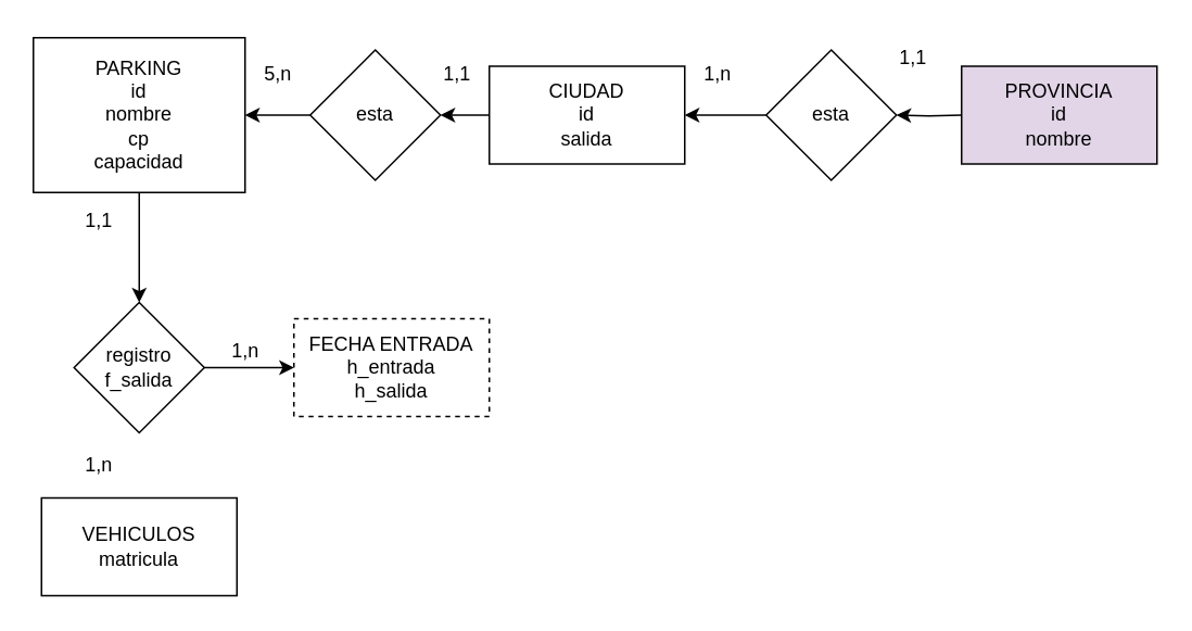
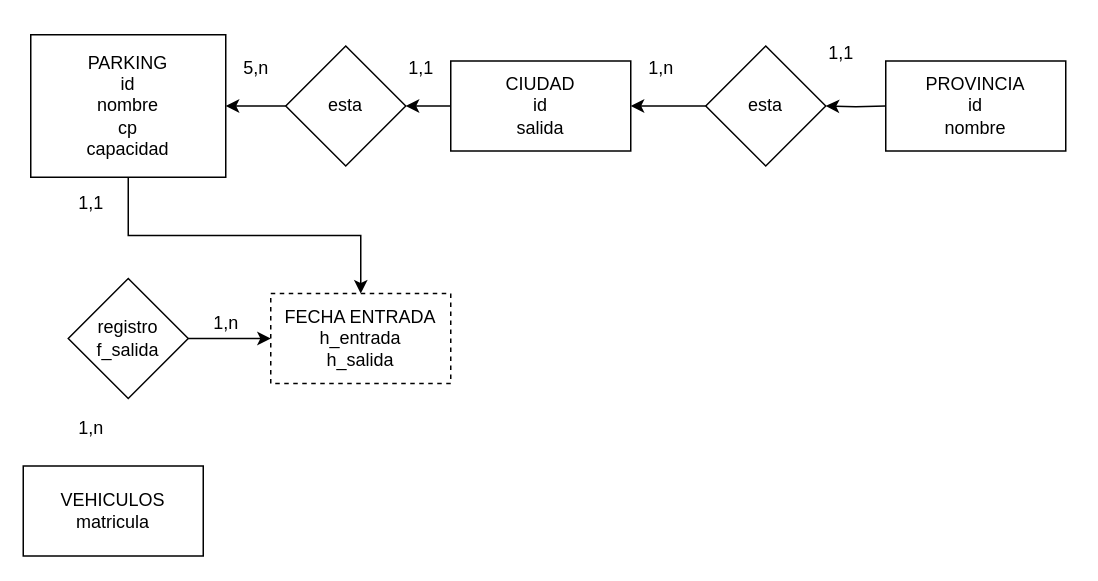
- <mxCell id="7" value="PROVINCIA&lt;br&gt;id&lt;br&gt;nombre" style="whiteSpace=wrap;html=1;fillColor=#e1d5e7;" vertex="1" parent="1"><mxGeometry x="590" y="40" width="120" height="60" as="geometry" /></mxCell>
+ <mxCell id="7" value="PROVINCIA&lt;br&gt;id&lt;br&gt;nombre" style="whiteSpace=wrap;html=1;" vertex="1" parent="1"><mxGeometry x="590" y="40" width="120" height="60" as="geometry" /></mxCell>
- <mxCell id="2" style="edgeStyle=orthogonalEdgeStyle;rounded=0;orthogonalLoop=1;jettySize=auto;html=1;exitX=0.5;exitY=1;exitDx=0;exitDy=0;entryX=0.5;entryY=0;entryDx=0;entryDy=0;" edge="1" parent="1" source="3" target="14"><mxGeometry relative="1" as="geometry" /></mxCell>
+ <mxCell id="2" style="edgeStyle=orthogonalEdgeStyle;rounded=0;orthogonalLoop=1;jettySize=auto;html=1;exitX=0.5;exitY=1;exitDx=0;exitDy=0;" edge="1" parent="1" source="3" target="21"><mxGeometry relative="1" as="geometry" /></mxCell>
- <mxCell id="8" value="VEHICULOS&lt;br&gt;matricula" style="rounded=0;whiteSpace=wrap;html=1;" vertex="1" parent="1"><mxGeometry x="25" y="305" width="120" height="60" as="geometry" /></mxCell>
+ <mxCell id="8" value="VEHICULOS&lt;br&gt;matricula" style="rounded=0;whiteSpace=wrap;html=1;" vertex="1" parent="1"><mxGeometry x="15" y="310" width="120" height="60" as="geometry" /></mxCell>
